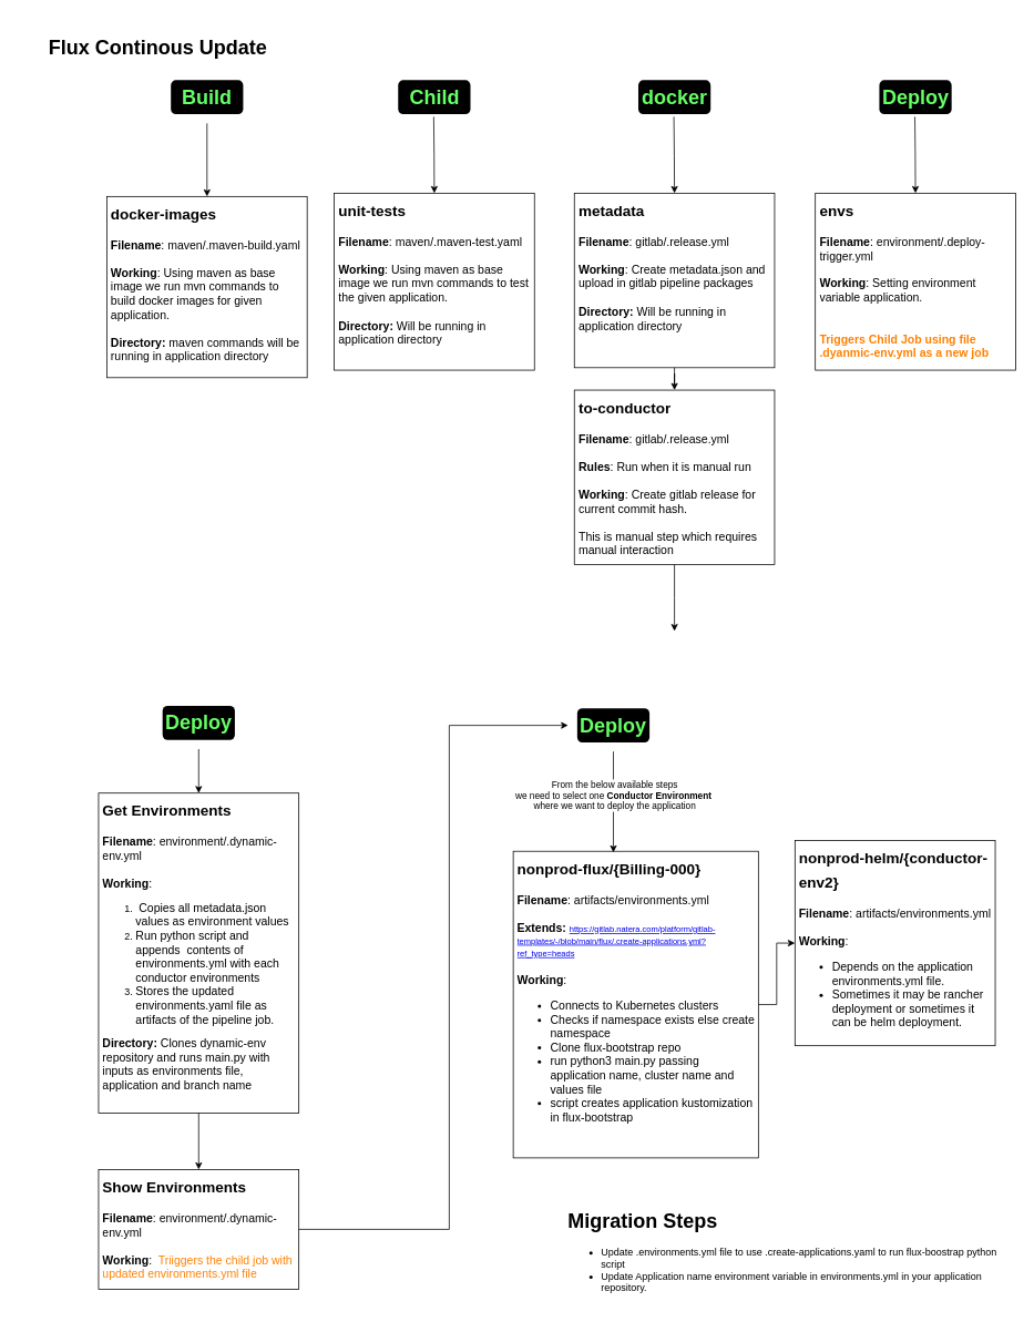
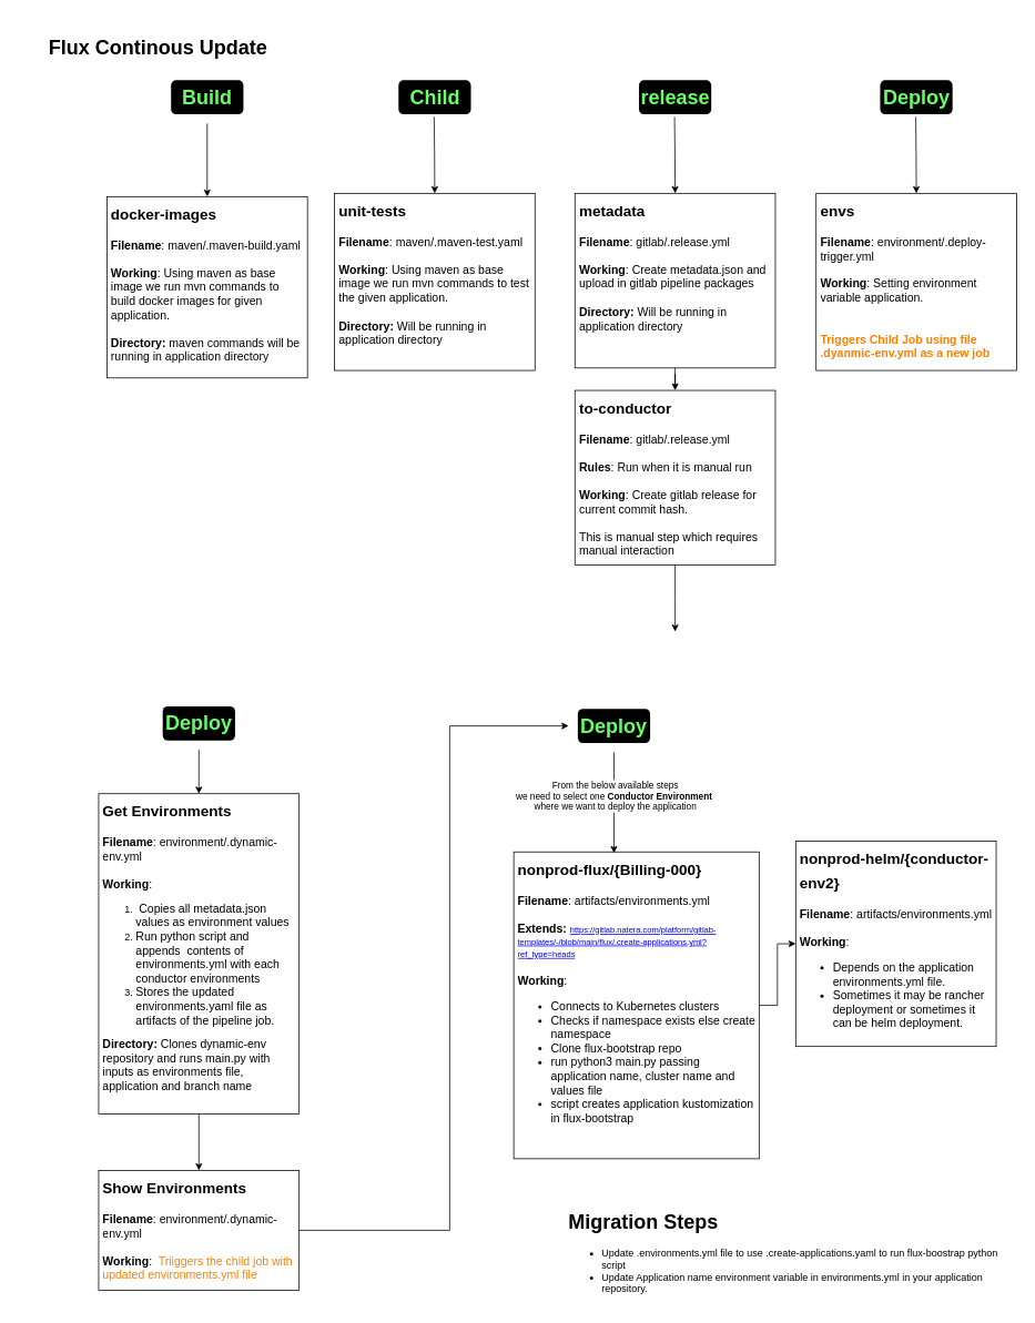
- <mxCell id="11" value="&lt;font color=&quot;#66ff66&quot; style=&quot;font-size: 24px;&quot;&gt;&lt;b style=&quot;background-color: rgb(0, 0, 0);&quot;&gt;docker&lt;/b&gt;&lt;/font&gt;" style="text;html=1;strokeColor=none;fillColor=#000000;align=center;verticalAlign=middle;whiteSpace=wrap;rounded=1;perimeterSpacing=11;shadow=0;strokeWidth=1;dashed=1;" parent="1" vertex="1"><mxGeometry x="767.5" y="96" width="87" height="41" as="geometry" /></mxCell>
+ <mxCell id="11" value="&lt;font color=&quot;#66ff66&quot; style=&quot;font-size: 24px;&quot;&gt;&lt;b style=&quot;background-color: rgb(0, 0, 0);&quot;&gt;release&lt;/b&gt;&lt;/font&gt;" style="text;html=1;strokeColor=none;fillColor=#000000;align=center;verticalAlign=middle;whiteSpace=wrap;rounded=1;perimeterSpacing=11;shadow=0;strokeWidth=1;dashed=1;" parent="1" vertex="1"><mxGeometry x="767.5" y="96" width="87" height="41" as="geometry" /></mxCell>
